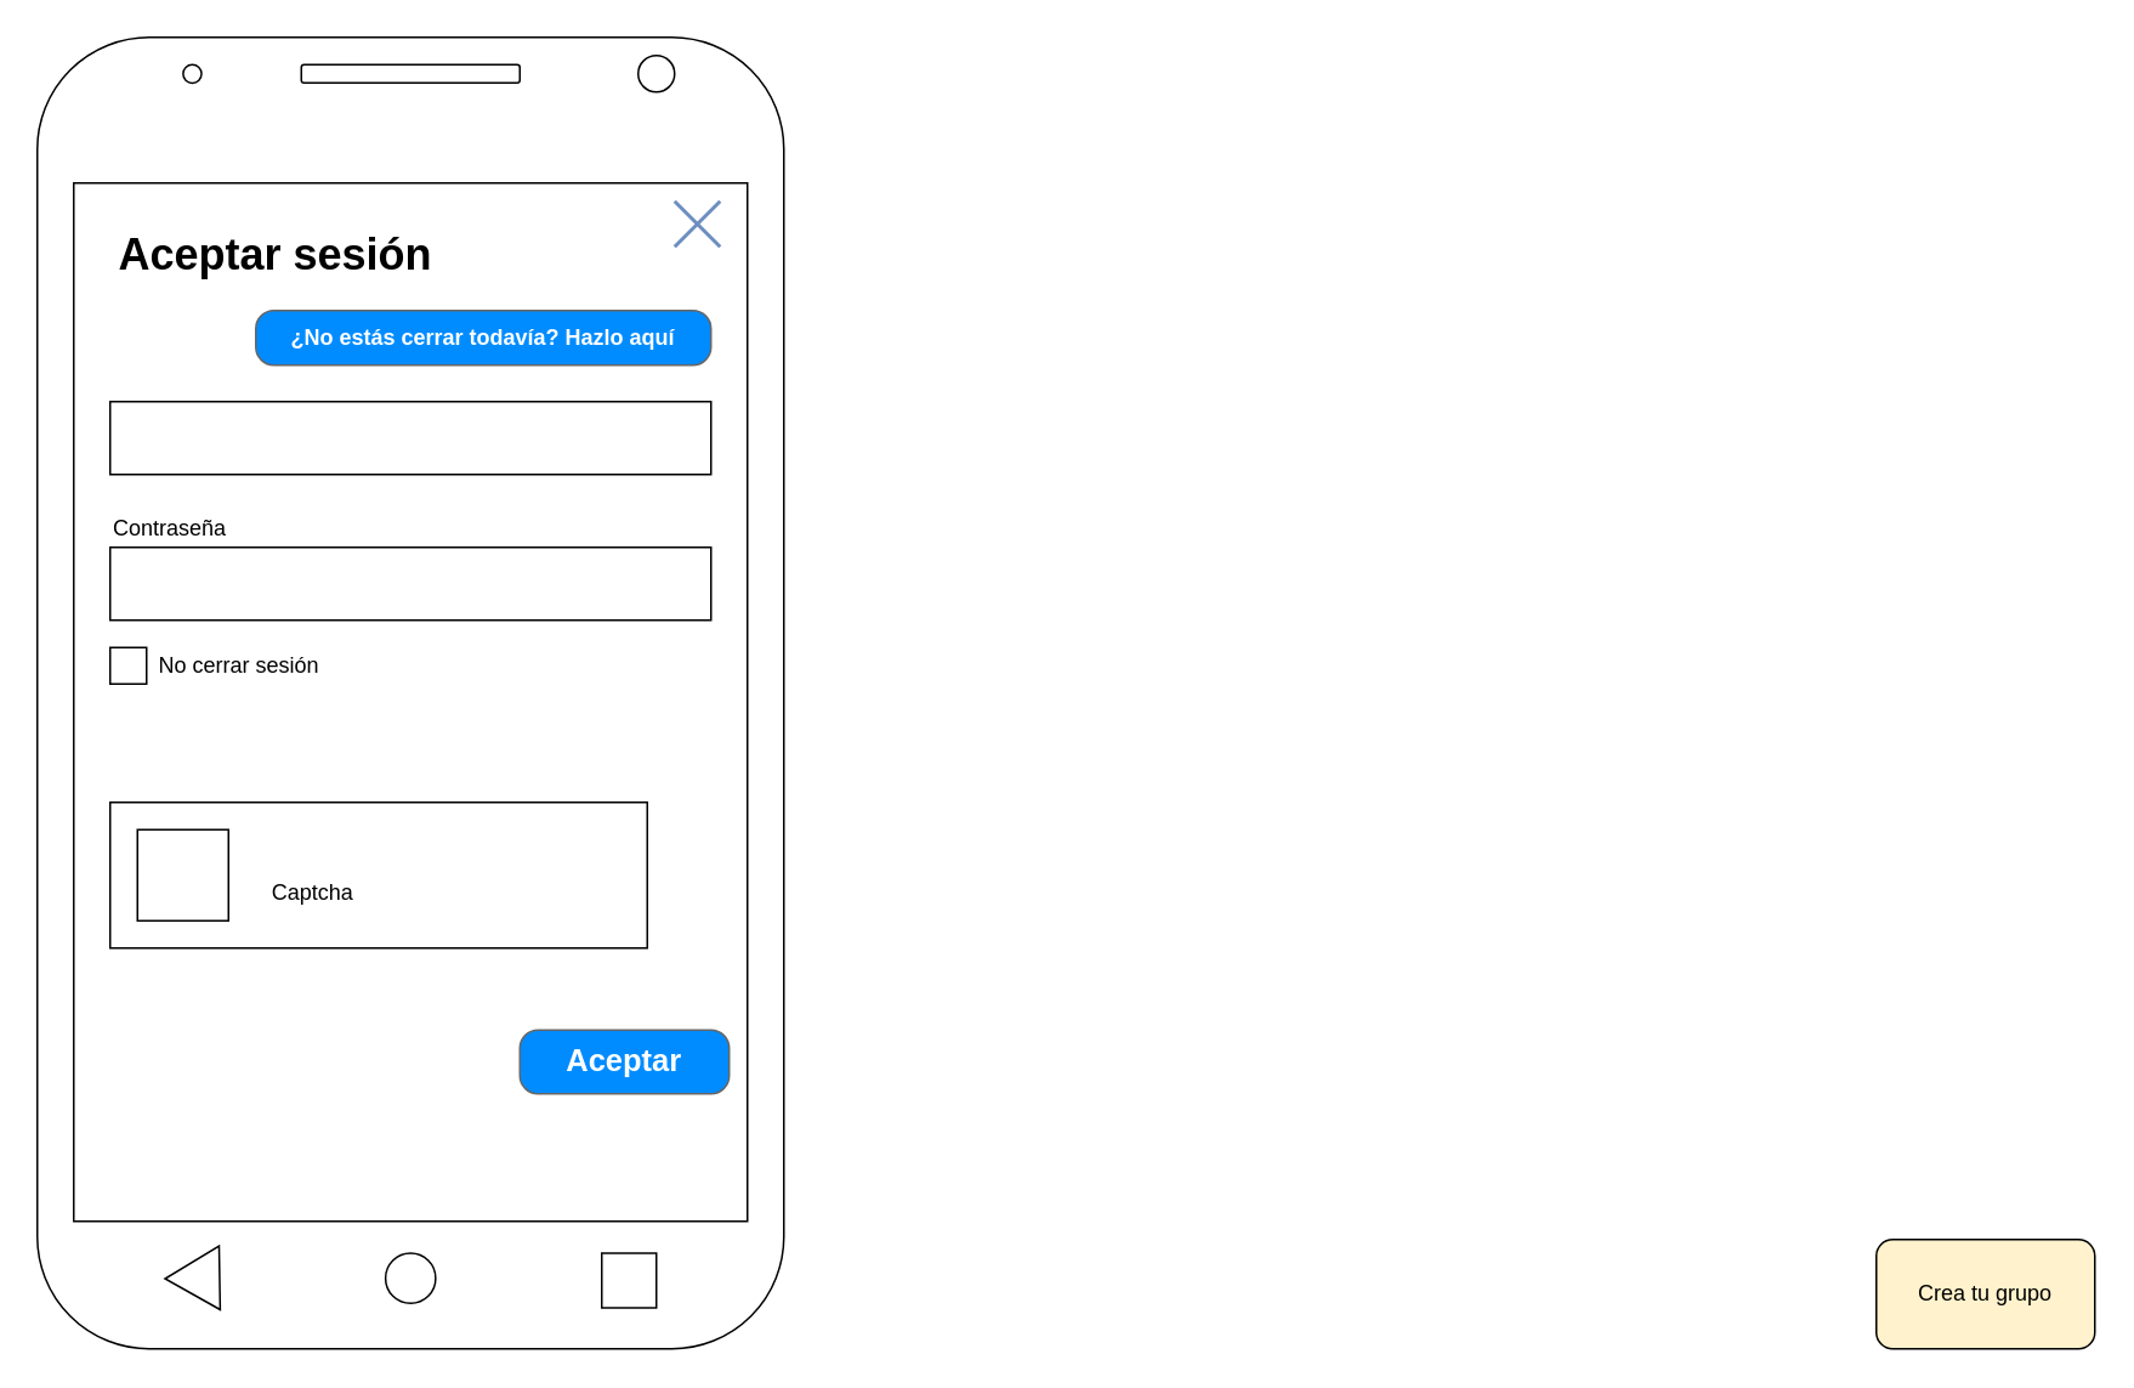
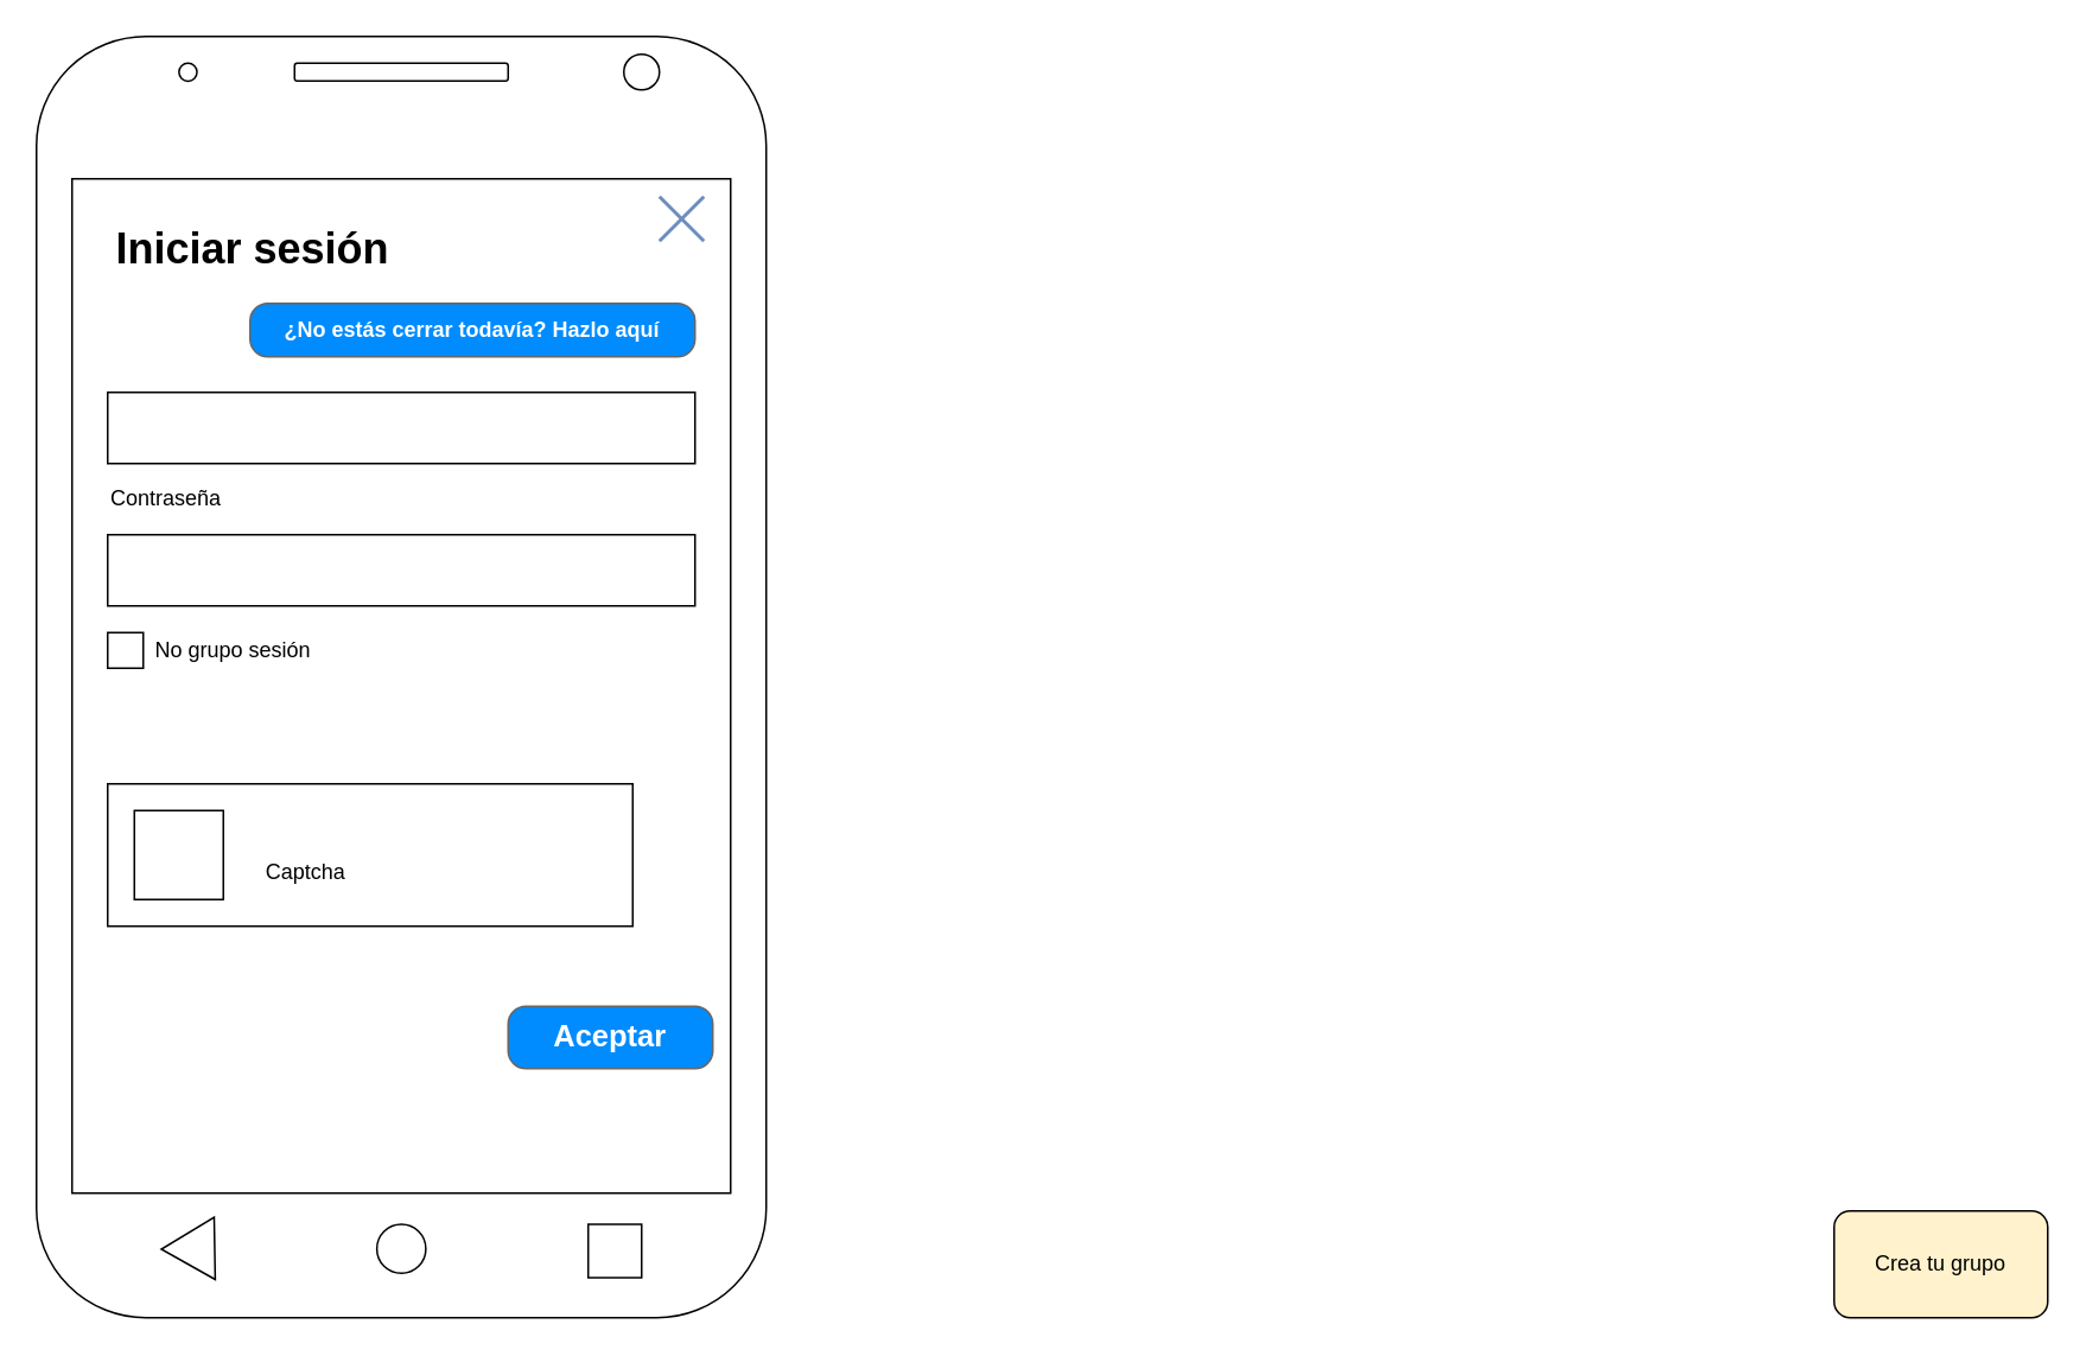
- <mxCell id="13" value="&lt;h1&gt;Aceptar sesión&lt;/h1&gt;" style="text;html=1;strokeColor=none;fillColor=none;spacing=5;spacingTop=-20;whiteSpace=wrap;overflow=hidden;rounded=0;" vertex="1" parent="1"><mxGeometry x="60" y="120" width="290" height="50" as="geometry" /></mxCell>
+ <mxCell id="13" value="&lt;h1&gt;Iniciar sesión&lt;/h1&gt;" style="text;html=1;strokeColor=none;fillColor=none;spacing=5;spacingTop=-20;whiteSpace=wrap;overflow=hidden;rounded=0;" vertex="1" parent="1"><mxGeometry x="60" y="120" width="290" height="50" as="geometry" /></mxCell>
- <mxCell id="21" value="Contraseña" style="text;html=1;strokeColor=none;fillColor=none;align=left;verticalAlign=middle;whiteSpace=wrap;rounded=0;" vertex="1" parent="1"><mxGeometry x="60" y="280" width="125" height="20" as="geometry" /></mxCell>
+ <mxCell id="21" value="Contraseña" style="text;html=1;strokeColor=none;fillColor=none;align=left;verticalAlign=middle;whiteSpace=wrap;rounded=0;" vertex="1" parent="1"><mxGeometry x="60" y="270" width="125" height="20" as="geometry" /></mxCell>
- <mxCell id="17" value="No cerrar sesión" style="text;html=1;strokeColor=none;fillColor=none;align=left;verticalAlign=middle;whiteSpace=wrap;rounded=0;" vertex="1" parent="1"><mxGeometry x="85" y="355" width="130" height="20" as="geometry" /></mxCell>
+ <mxCell id="17" value="No grupo sesión" style="text;html=1;strokeColor=none;fillColor=none;align=left;verticalAlign=middle;whiteSpace=wrap;rounded=0;" vertex="1" parent="1"><mxGeometry x="85" y="355" width="130" height="20" as="geometry" /></mxCell>
